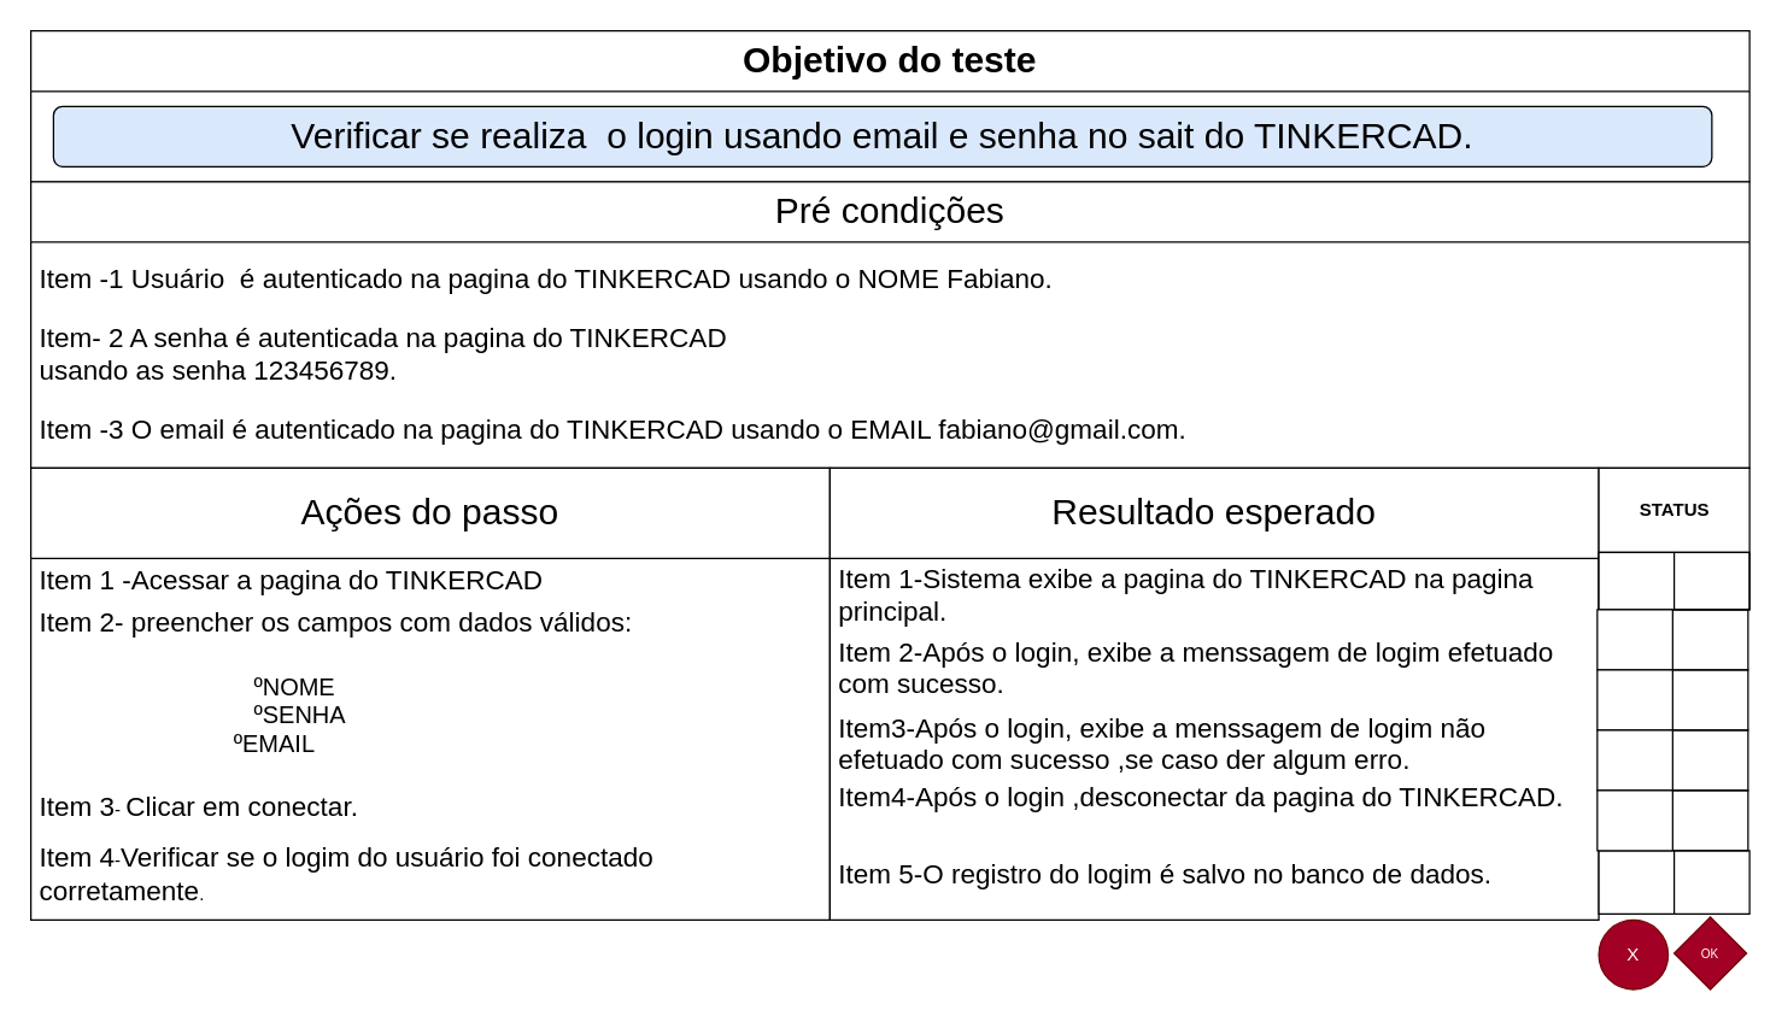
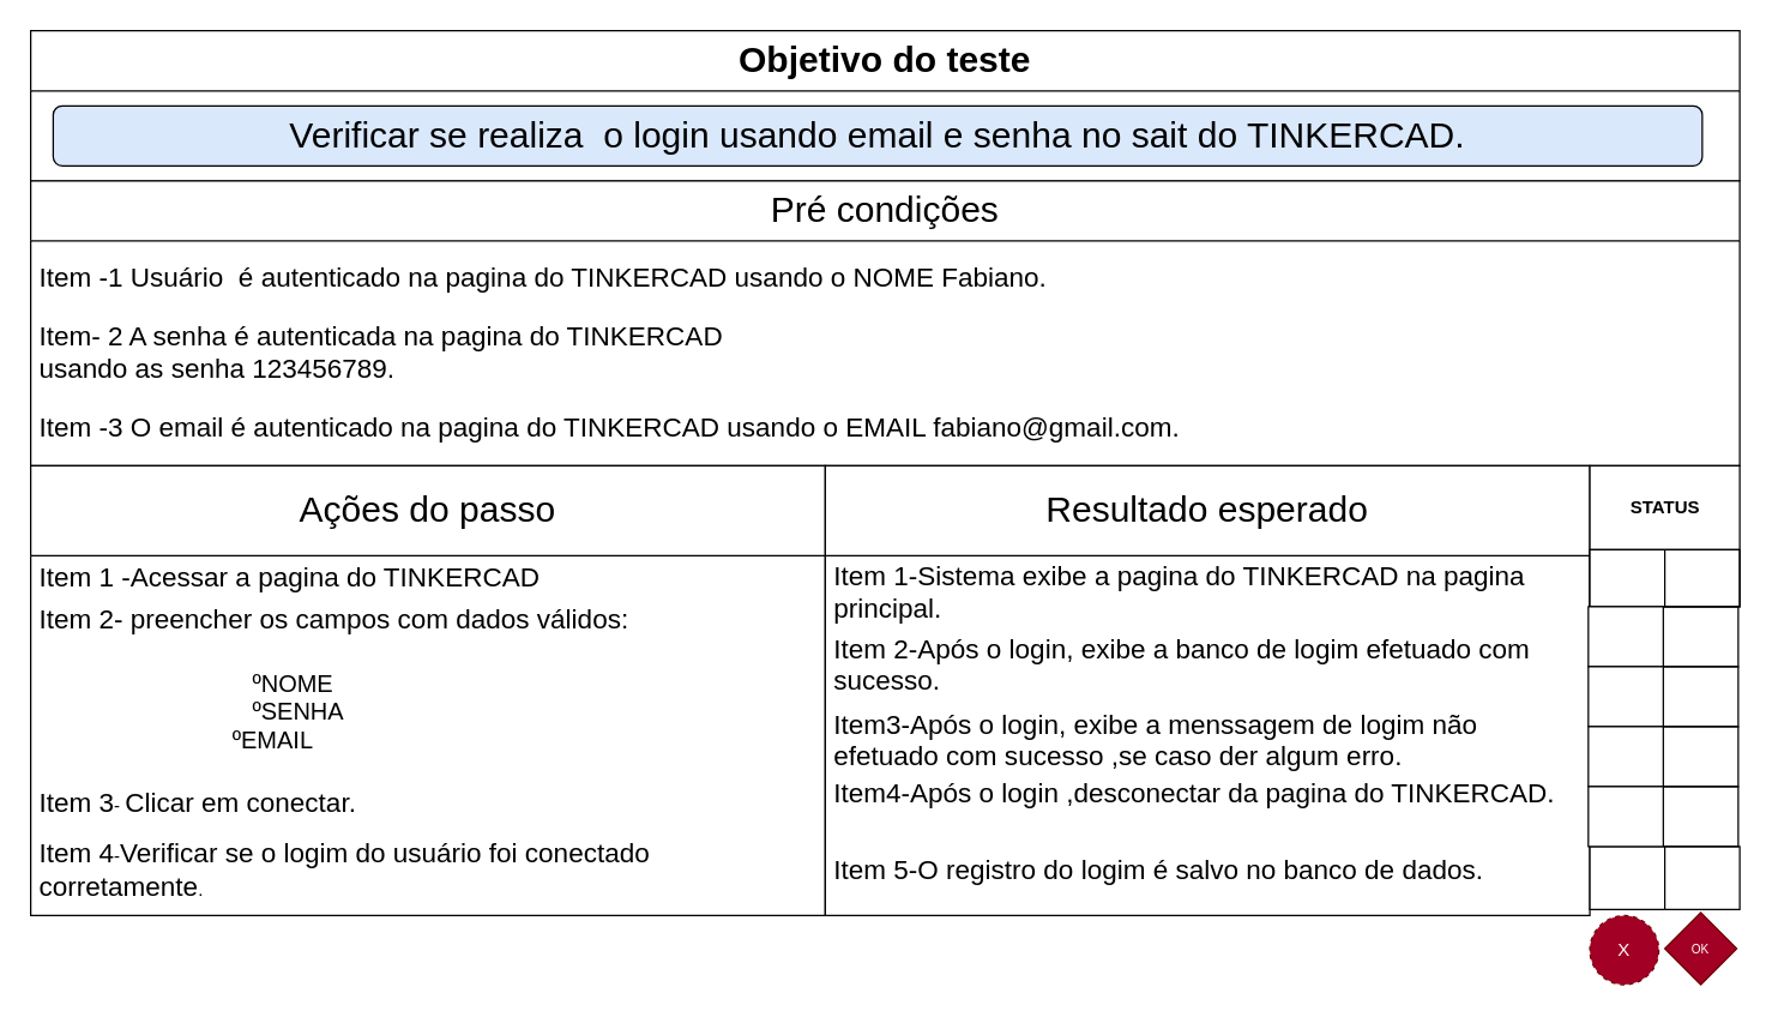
- <mxCell id="11" value="&lt;div&gt;&lt;font style=&quot;font-size: 18px;&quot;&gt;Item 2-Após o login, exibe a menssagem de logim efetuado com sucesso.&lt;/font&gt;&lt;/div&gt;&lt;div&gt;&lt;font style=&quot;font-size: 18px;&quot;&gt;&lt;br&gt;&lt;/font&gt;&lt;/div&gt;" style="text;strokeColor=none;fillColor=none;align=left;verticalAlign=middle;spacingLeft=4;spacingRight=4;overflow=hidden;points=[[0,0.5],[1,0.5]];portConstraint=eastwest;rotatable=0;whiteSpace=wrap;html=1;" vertex="1" parent="9"><mxGeometry y="110" width="510" height="50" as="geometry" /></mxCell>
+ <mxCell id="11" value="&lt;div&gt;&lt;font style=&quot;font-size: 18px;&quot;&gt;Item 2-Após o login, exibe a banco de logim efetuado com sucesso.&lt;/font&gt;&lt;/div&gt;&lt;div&gt;&lt;font style=&quot;font-size: 18px;&quot;&gt;&lt;br&gt;&lt;/font&gt;&lt;/div&gt;" style="text;strokeColor=none;fillColor=none;align=left;verticalAlign=middle;spacingLeft=4;spacingRight=4;overflow=hidden;points=[[0,0.5],[1,0.5]];portConstraint=eastwest;rotatable=0;whiteSpace=wrap;html=1;" vertex="1" parent="9"><mxGeometry y="110" width="510" height="50" as="geometry" /></mxCell>
- <mxCell id="15" value="&lt;font style=&quot;font-size: 12px;&quot;&gt;X&lt;/font&gt;" style="ellipse;whiteSpace=wrap;html=1;aspect=fixed;fillColor=light-dark(#a20025, #dc0e37);fontColor=#ffffff;strokeColor=#6F0000;" vertex="1" parent="1"><mxGeometry x="1060" y="610" width="46" height="46" as="geometry" /></mxCell>
+ <mxCell id="15" value="&lt;font style=&quot;font-size: 12px;&quot;&gt;X&lt;/font&gt;" style="ellipse;whiteSpace=wrap;html=1;aspect=fixed;fillColor=light-dark(#a20025, #dc0e37);fontColor=#ffffff;strokeColor=#6F0000;dashed=1;" vertex="1" parent="1"><mxGeometry x="1060" y="610" width="46" height="46" as="geometry" /></mxCell>
